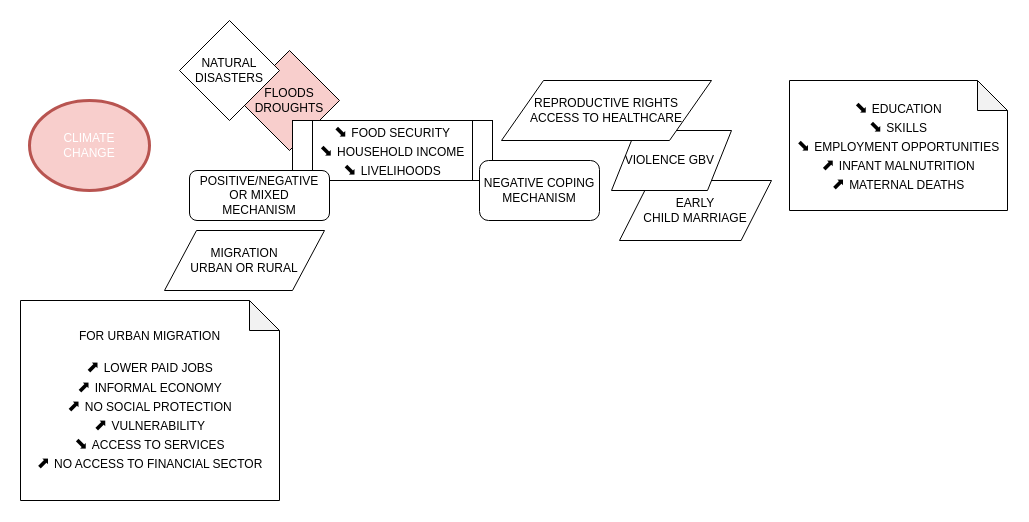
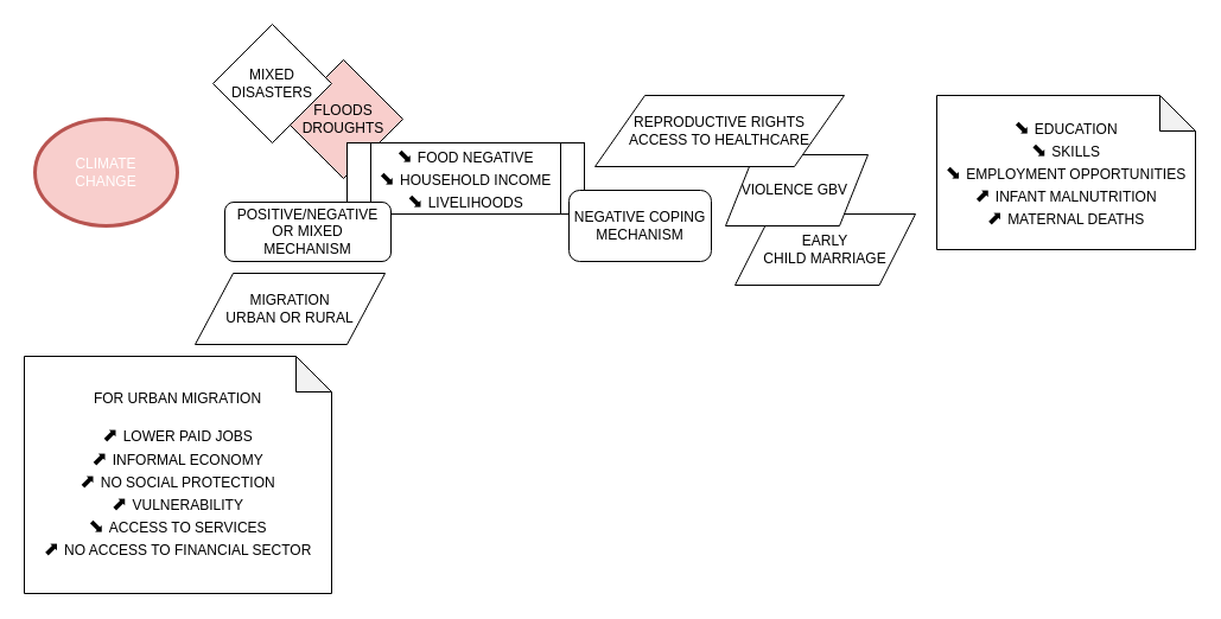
- <mxCell id="4" value="NATURAL&lt;br&gt;DISASTERS" style="rhombus;whiteSpace=wrap;html=1;" parent="1" vertex="1"><mxGeometry x="179" y="20" width="100" height="100" as="geometry" /></mxCell>
+ <mxCell id="4" value="MIXED&lt;br&gt;DISASTERS" style="rhombus;whiteSpace=wrap;html=1;" parent="1" vertex="1"><mxGeometry x="179" y="20" width="100" height="100" as="geometry" /></mxCell>
- <mxCell id="5" value="&lt;span style=&quot;font-family: &amp;#34;segoe ui emoji&amp;#34; , &amp;#34;apple color emoji&amp;#34; , &amp;#34;noto color emoji&amp;#34;&quot;&gt;&lt;font style=&quot;font-size: 16px&quot;&gt;⬊&amp;nbsp;&lt;/font&gt;&lt;/span&gt;FOOD SECURITY&lt;br&gt;&lt;span style=&quot;font-family: &amp;#34;segoe ui emoji&amp;#34; , &amp;#34;apple color emoji&amp;#34; , &amp;#34;noto color emoji&amp;#34; ; font-size: 16px&quot;&gt;⬊&amp;nbsp;&lt;/span&gt;HOUSEHOLD INCOME&lt;br&gt;&lt;span style=&quot;font-family: &amp;#34;segoe ui emoji&amp;#34; , &amp;#34;apple color emoji&amp;#34; , &amp;#34;noto color emoji&amp;#34; ; font-size: 16px&quot;&gt;⬊&amp;nbsp;&lt;/span&gt;LIVELIHOODS" style="shape=process;whiteSpace=wrap;html=1;backgroundOutline=1;" parent="1" vertex="1"><mxGeometry x="292" y="120" width="200" height="60" as="geometry" /></mxCell>
+ <mxCell id="5" value="&lt;span style=&quot;font-family: &amp;#34;segoe ui emoji&amp;#34; , &amp;#34;apple color emoji&amp;#34; , &amp;#34;noto color emoji&amp;#34;&quot;&gt;&lt;font style=&quot;font-size: 16px&quot;&gt;⬊&amp;nbsp;&lt;/font&gt;&lt;/span&gt;FOOD NEGATIVE&lt;br&gt;&lt;span style=&quot;font-family: &amp;#34;segoe ui emoji&amp;#34; , &amp;#34;apple color emoji&amp;#34; , &amp;#34;noto color emoji&amp;#34; ; font-size: 16px&quot;&gt;⬊&amp;nbsp;&lt;/span&gt;HOUSEHOLD INCOME&lt;br&gt;&lt;span style=&quot;font-family: &amp;#34;segoe ui emoji&amp;#34; , &amp;#34;apple color emoji&amp;#34; , &amp;#34;noto color emoji&amp;#34; ; font-size: 16px&quot;&gt;⬊&amp;nbsp;&lt;/span&gt;LIVELIHOODS" style="shape=process;whiteSpace=wrap;html=1;backgroundOutline=1;" parent="1" vertex="1"><mxGeometry x="292" y="120" width="200" height="60" as="geometry" /></mxCell>
